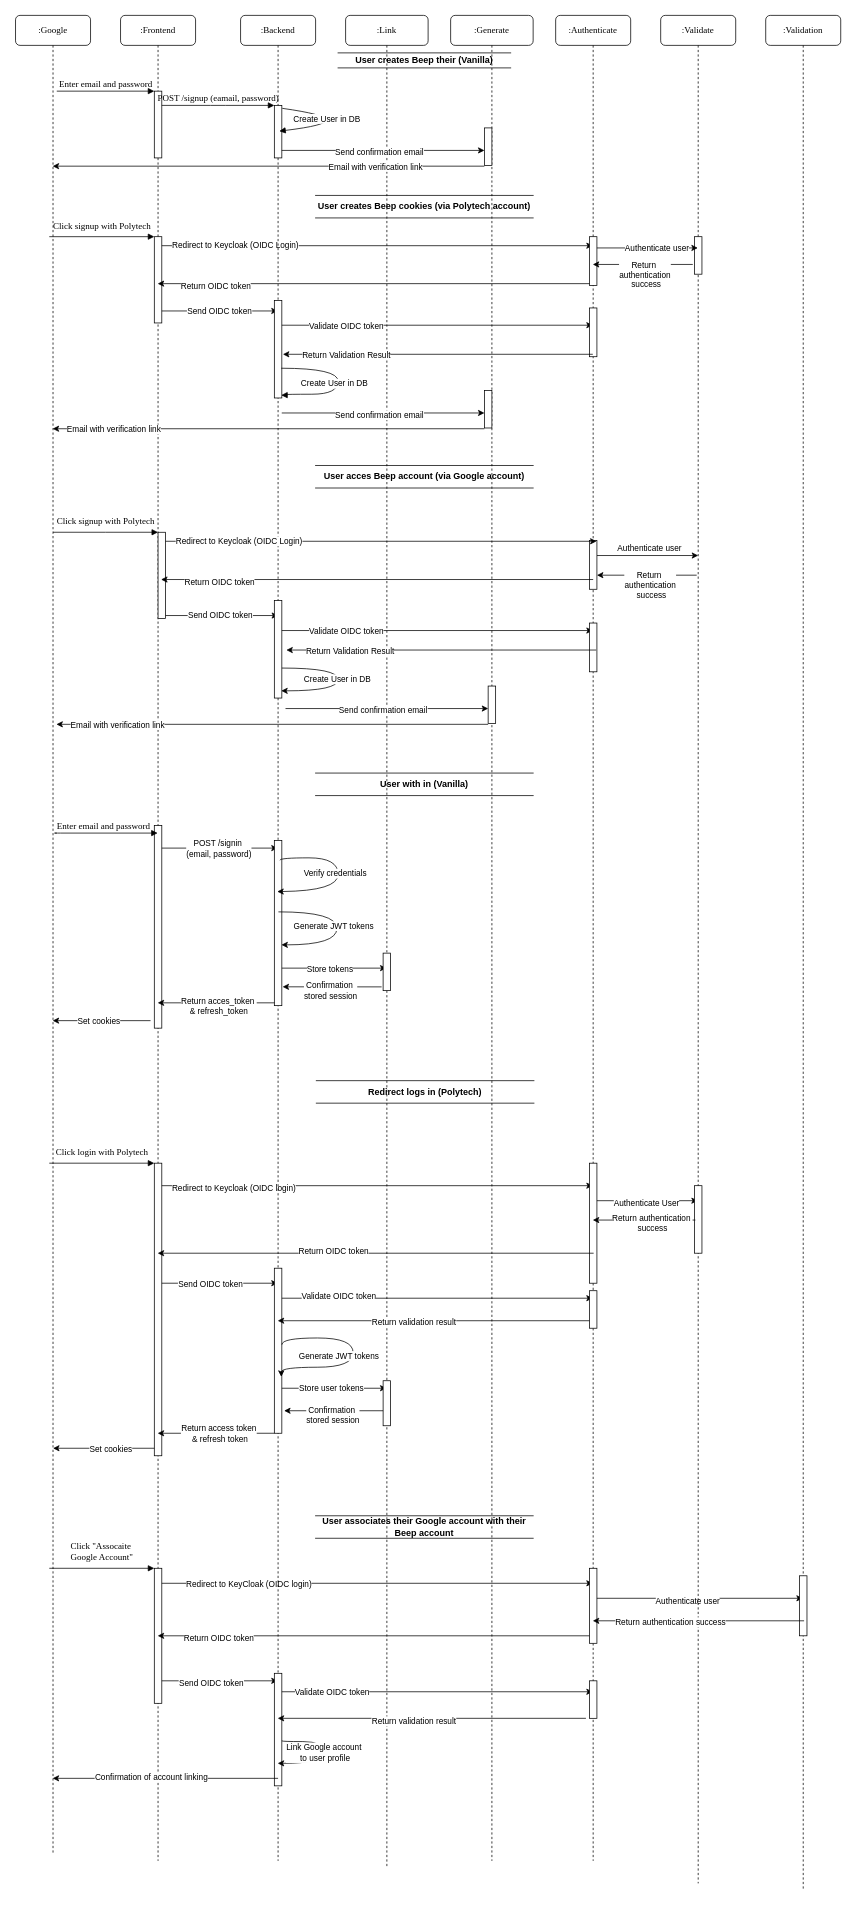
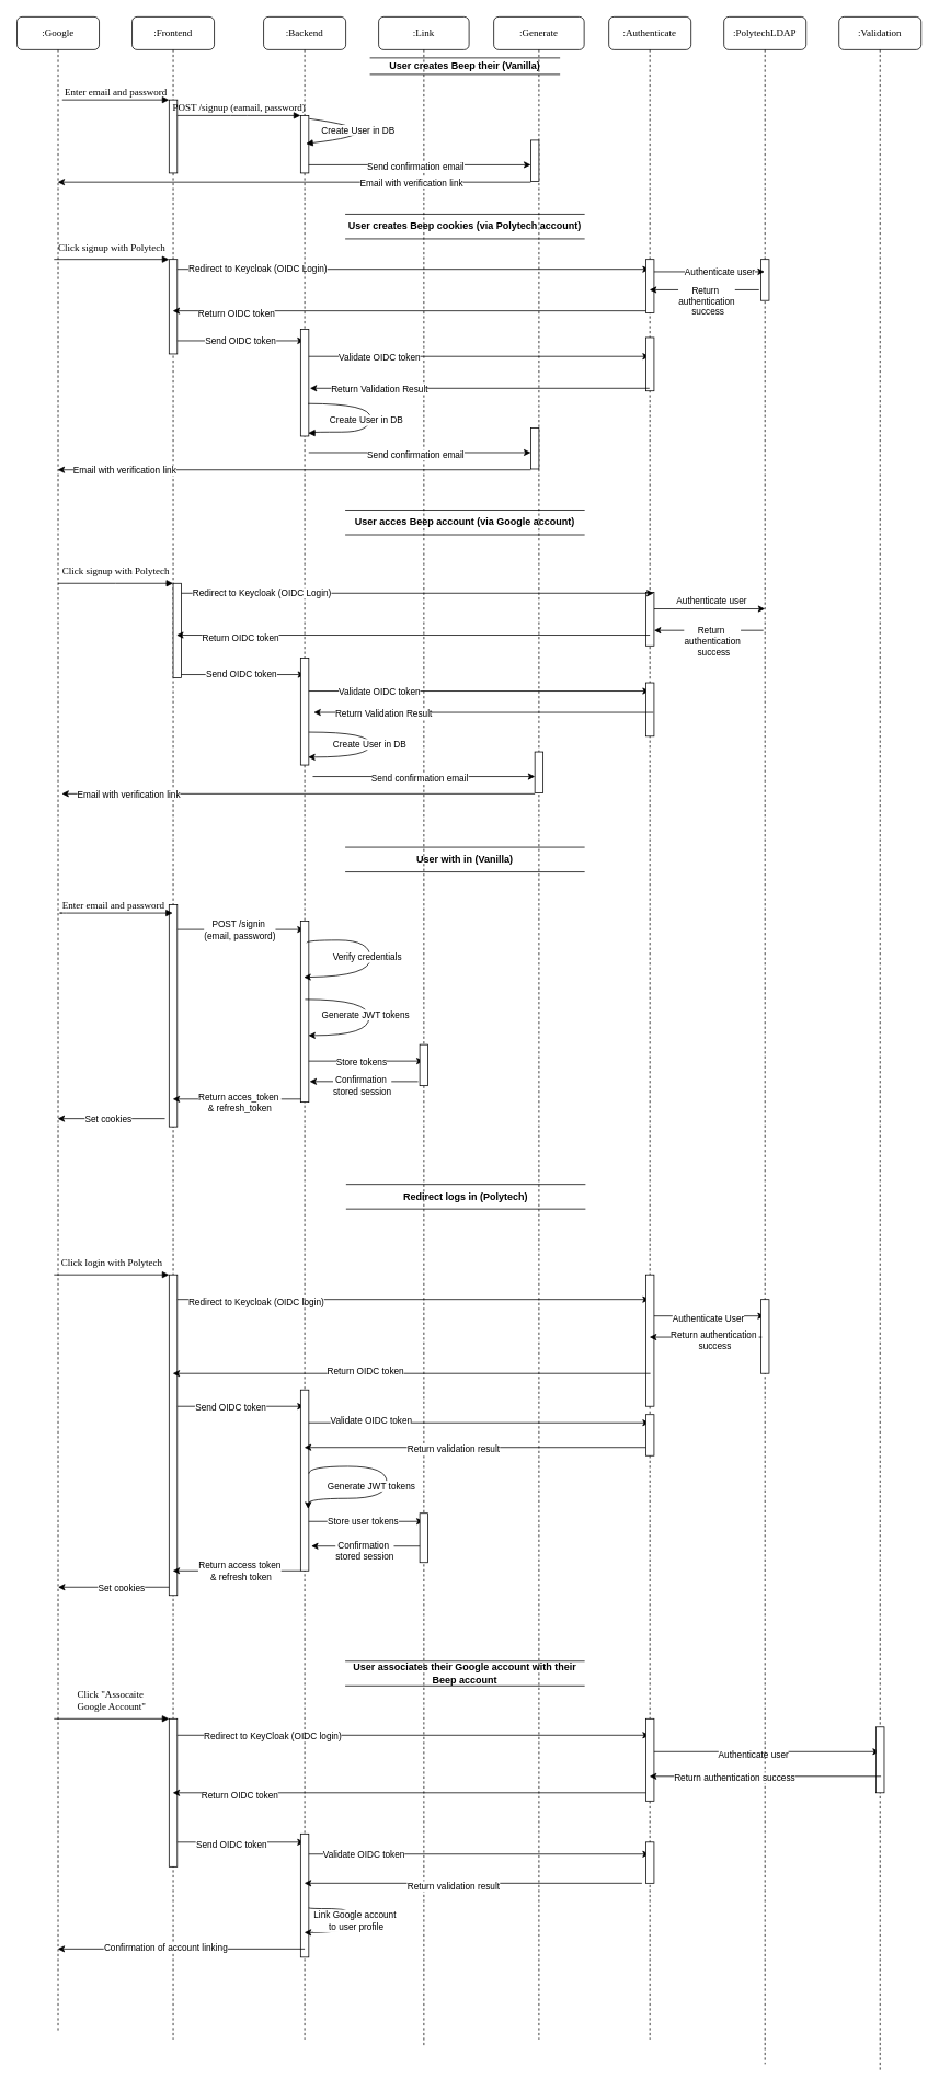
- <mxCell id="83" value=":Validate" style="shape=umlLifeline;perimeter=lifelinePerimeter;whiteSpace=wrap;html=1;container=1;collapsible=0;recursiveResize=0;outlineConnect=0;rounded=1;shadow=0;comic=0;labelBackgroundColor=none;strokeWidth=1;fontFamily=Verdana;fontSize=12;align=center;" vertex="1" parent="1"><mxGeometry x="880" y="20" width="100" height="2490" as="geometry" /></mxCell>
+ <mxCell id="83" value=":PolytechLDAP" style="shape=umlLifeline;perimeter=lifelinePerimeter;whiteSpace=wrap;html=1;container=1;collapsible=0;recursiveResize=0;outlineConnect=0;rounded=1;shadow=0;comic=0;labelBackgroundColor=none;strokeWidth=1;fontFamily=Verdana;fontSize=12;align=center;" vertex="1" parent="1"><mxGeometry x="880" y="20" width="100" height="2490" as="geometry" /></mxCell>
